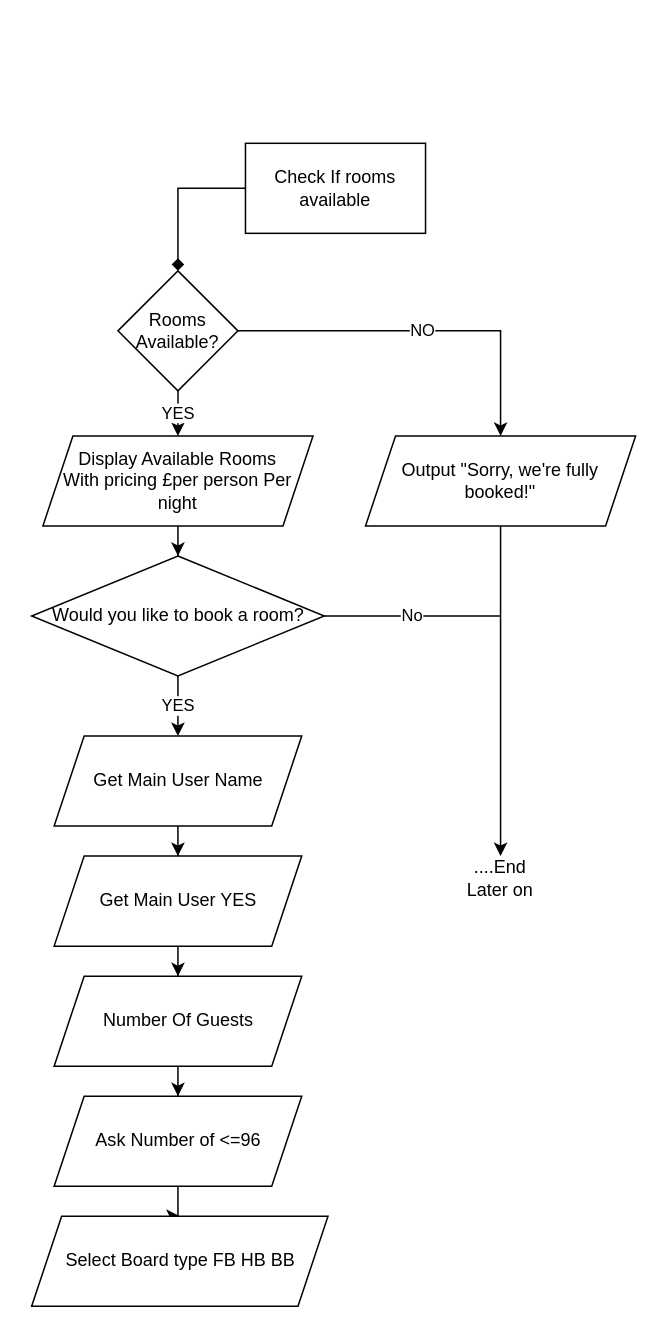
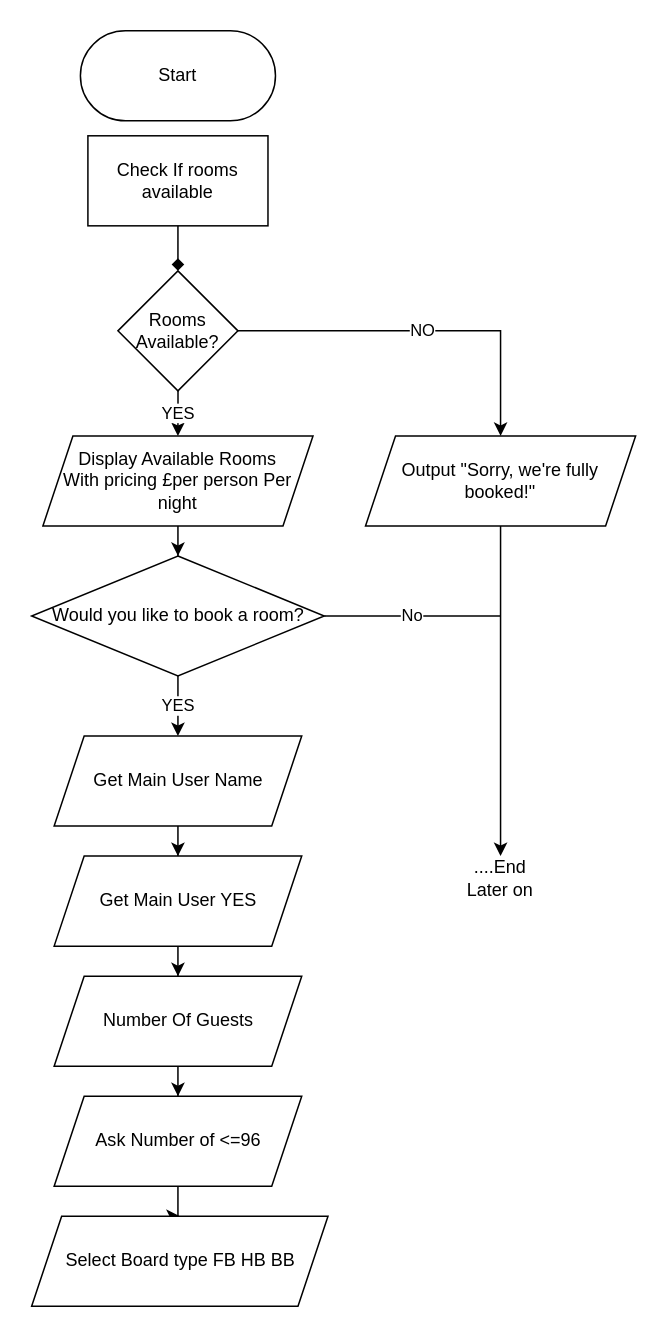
+ <mxCell id="2" value="Start" style="rounded=1;whiteSpace=wrap;html=1;arcSize=50;" parent="1" vertex="1"><mxGeometry x="53" y="20" width="130" height="60" as="geometry" /></mxCell>
- <mxCell id="13" value="Check If rooms available" style="rounded=0;whiteSpace=wrap;html=1;" parent="1" vertex="1"><mxGeometry x="163" y="95" width="120" height="60" as="geometry" /></mxCell>
+ <mxCell id="13" value="Check If rooms available" style="rounded=0;whiteSpace=wrap;html=1;" parent="1" vertex="1"><mxGeometry x="58" y="90" width="120" height="60" as="geometry" /></mxCell>
